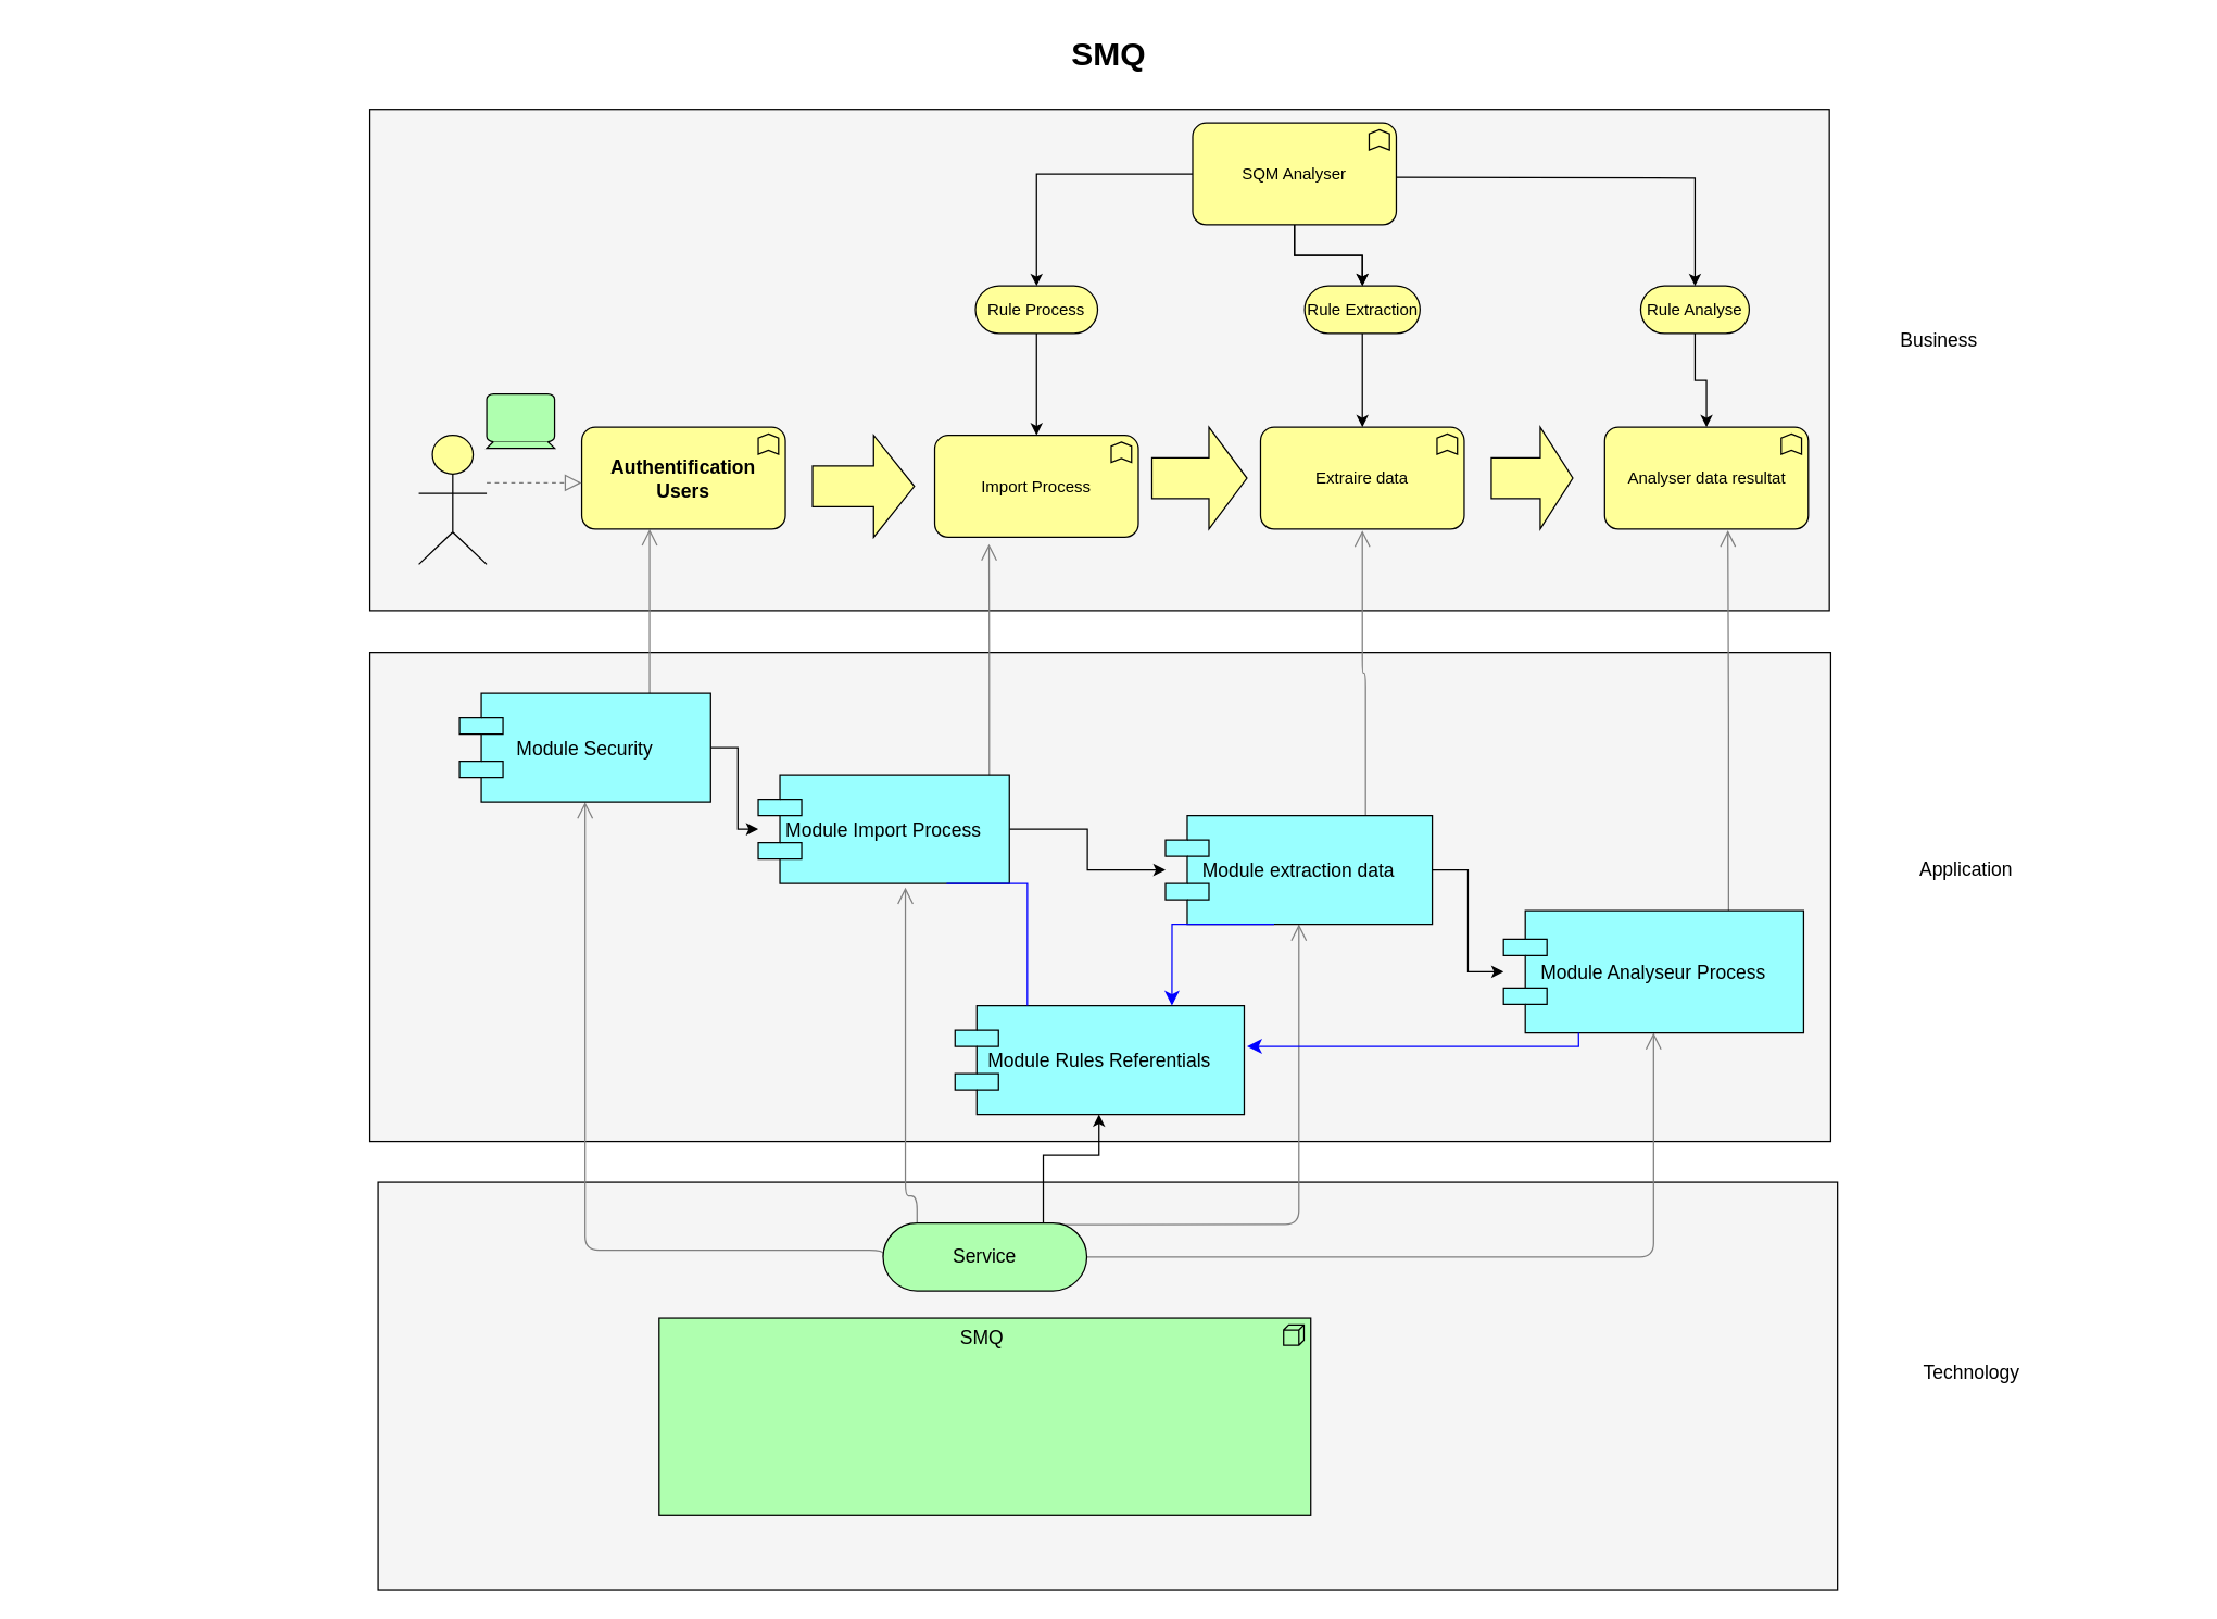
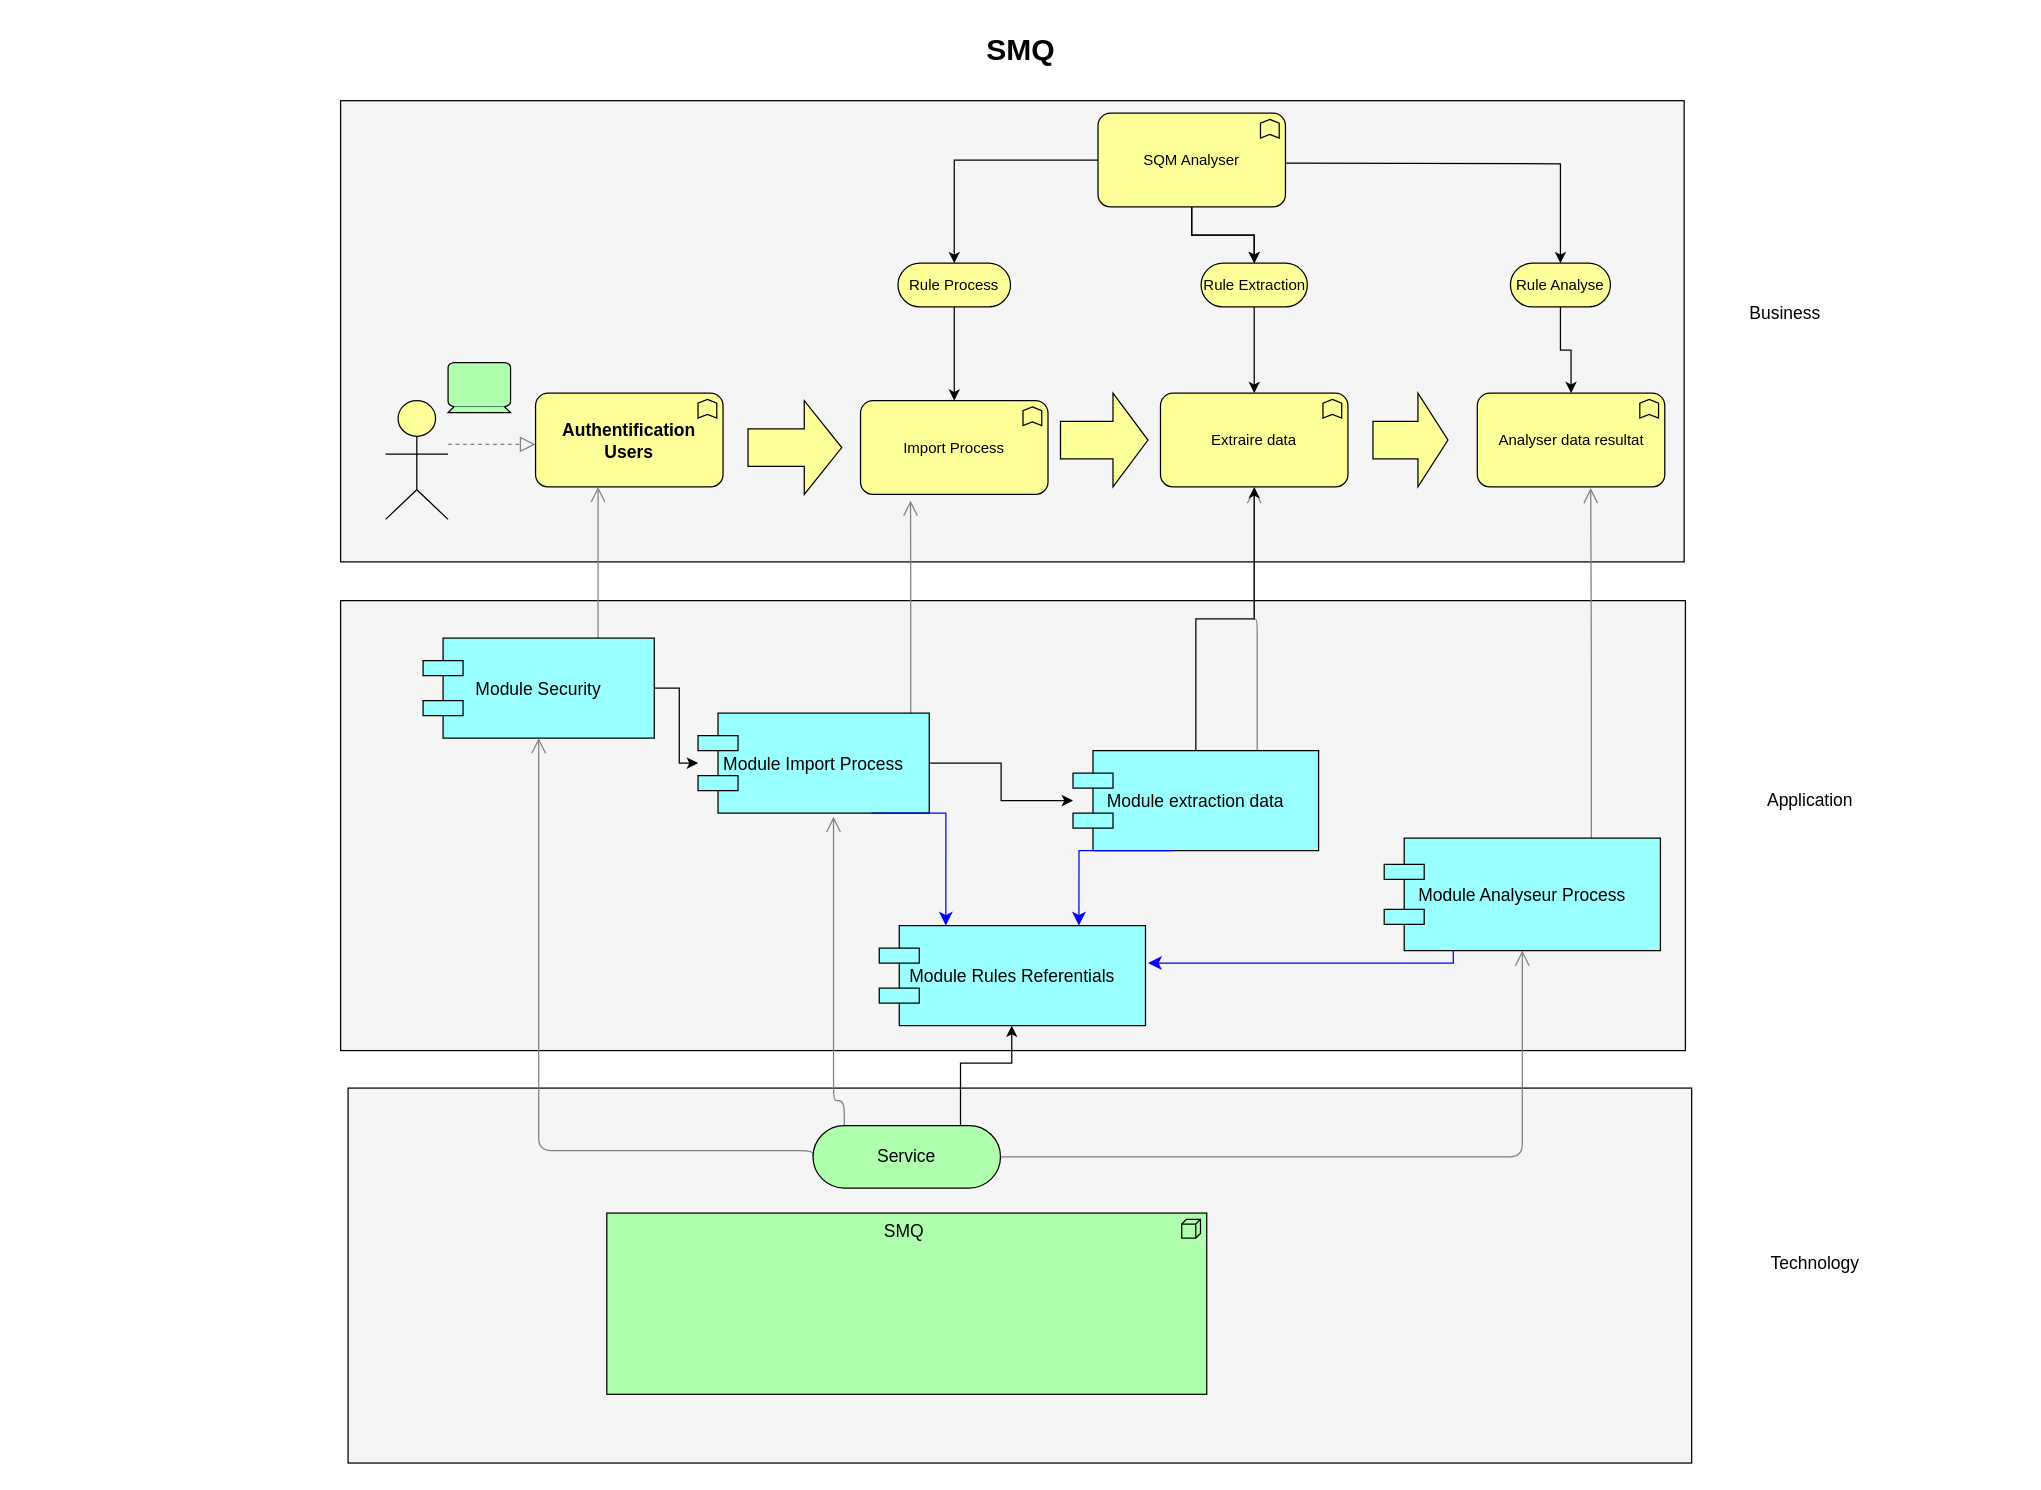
- <mxCell id="19" value="" style="edgeStyle=orthogonalEdgeStyle;rounded=0;orthogonalLoop=1;jettySize=auto;html=1;" edge="1" parent="1" source="20" target="22"><mxGeometry relative="1" as="geometry" /></mxCell>
+ <mxCell id="19" value="" style="edgeStyle=orthogonalEdgeStyle;rounded=0;orthogonalLoop=1;jettySize=auto;html=1;" edge="1" parent="1" source="20" target="34"><mxGeometry relative="1" as="geometry" /></mxCell>
- <mxCell id="51" value="" style="edgeStyle=segmentEdgeStyle;endArrow=none;html=1;curved=0;rounded=0;endSize=8;startSize=8;strokeColor=#0000FF;exitX=0.75;exitY=1;exitDx=0;exitDy=0;entryX=0.25;entryY=0;entryDx=0;entryDy=0;" edge="1" parent="1" source="17" target="48"><mxGeometry width="50" height="50" relative="1" as="geometry"><mxPoint x="1172" y="770" as="sourcePoint" /><mxPoint x="928" y="780" as="targetPoint" /><Array as="points" /></mxGeometry></mxCell>
+ <mxCell id="51" value="" style="edgeStyle=segmentEdgeStyle;endArrow=classic;html=1;curved=0;rounded=0;endSize=8;startSize=8;strokeColor=#0000FF;exitX=0.75;exitY=1;exitDx=0;exitDy=0;entryX=0.25;entryY=0;entryDx=0;entryDy=0;" edge="1" parent="1" source="17" target="48"><mxGeometry width="50" height="50" relative="1" as="geometry"><mxPoint x="1172" y="770" as="sourcePoint" /><mxPoint x="928" y="780" as="targetPoint" /><Array as="points" /></mxGeometry></mxCell>
- <mxCell id="7" style="edgeStyle=elbowEdgeStyle;rounded=1;elbow=vertical;html=1;startSize=10;endArrow=open;endFill=0;endSize=10;jettySize=auto;orthogonalLoop=1;strokeColor=#808080;fontSize=14;entryX=0.5;entryY=1;exitX=0.769;exitY=0.025;exitPerimeter=0;" parent="1" source="11" target="20" edge="1"><mxGeometry relative="1" as="geometry"><Array as="points"><mxPoint x="798" y="901" /><mxPoint x="908" y="750" /><mxPoint x="887" y="630" /></Array></mxGeometry></mxCell>
